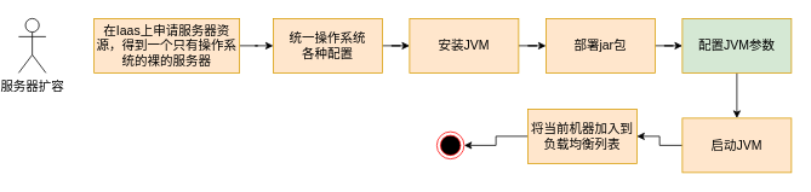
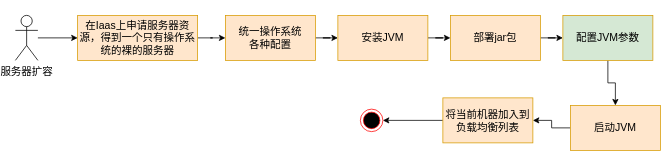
+ <mxCell id="12" value="" style="edgeStyle=orthogonalEdgeStyle;rounded=0;orthogonalLoop=1;jettySize=auto;html=1;fontSize=14;" edge="1" parent="1" source="13" target="3"><mxGeometry relative="1" as="geometry" /></mxCell>
- <mxCell id="17" value="将当前机器加入到负载均衡列表" style="rounded=0;whiteSpace=wrap;html=1;fillColor=#ffe6cc;strokeColor=#d79b00;fontSize=14;" vertex="1" parent="1"><mxGeometry x="580" y="120" width="120" height="60" as="geometry" /></mxCell>
+ <mxCell id="17" value="将当前机器加入到负载均衡列表" style="rounded=0;whiteSpace=wrap;html=1;fillColor=#ffe6cc;strokeColor=#d79b00;fontSize=14;" vertex="1" parent="1"><mxGeometry x="590" y="130" width="120" height="60" as="geometry" /></mxCell>
- <mxCell id="15" value="启动JVM" style="rounded=0;whiteSpace=wrap;html=1;fillColor=#ffe6cc;strokeColor=#d79b00;fontSize=14;" vertex="1" parent="1"><mxGeometry x="750" y="130" width="120" height="60" as="geometry" /></mxCell>
+ <mxCell id="15" value="启动JVM" style="rounded=0;whiteSpace=wrap;html=1;fillColor=#ffe6cc;strokeColor=#d79b00;fontSize=14;" vertex="1" parent="1"><mxGeometry x="760" y="140" width="120" height="60" as="geometry" /></mxCell>
